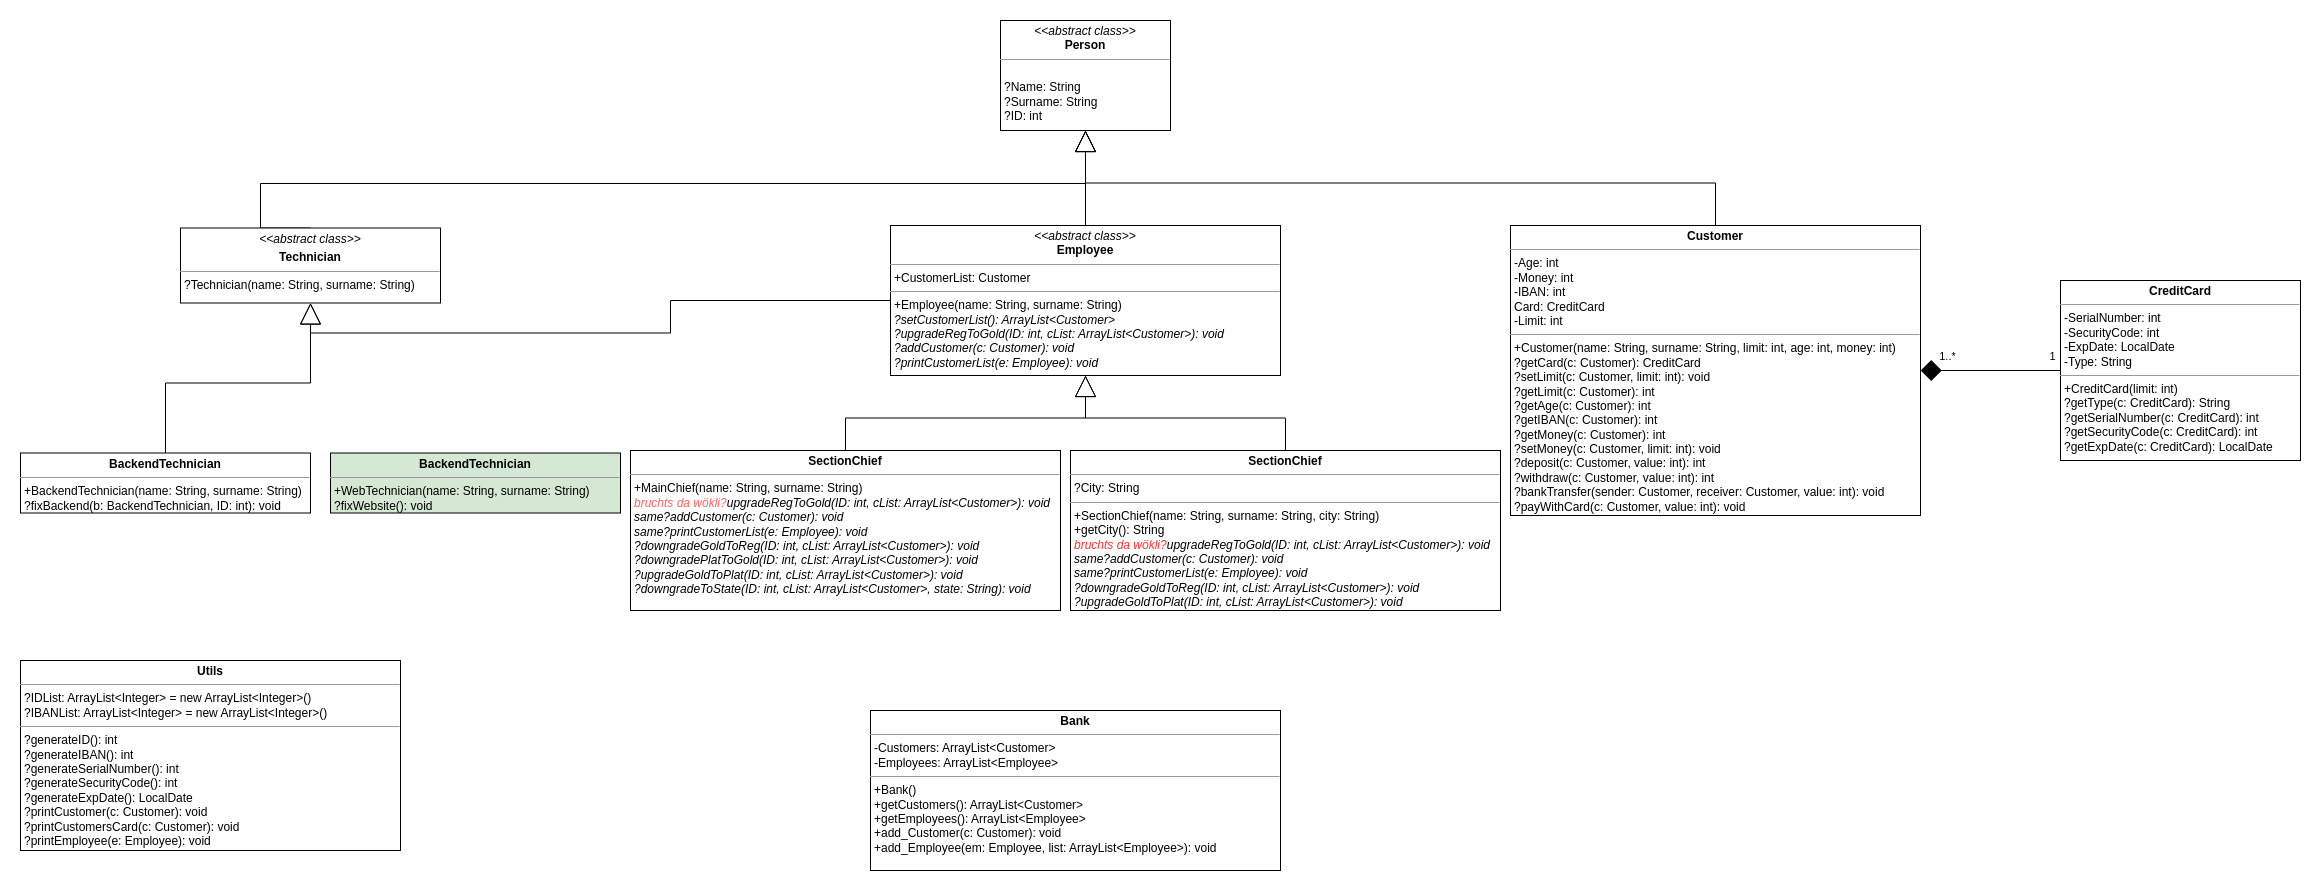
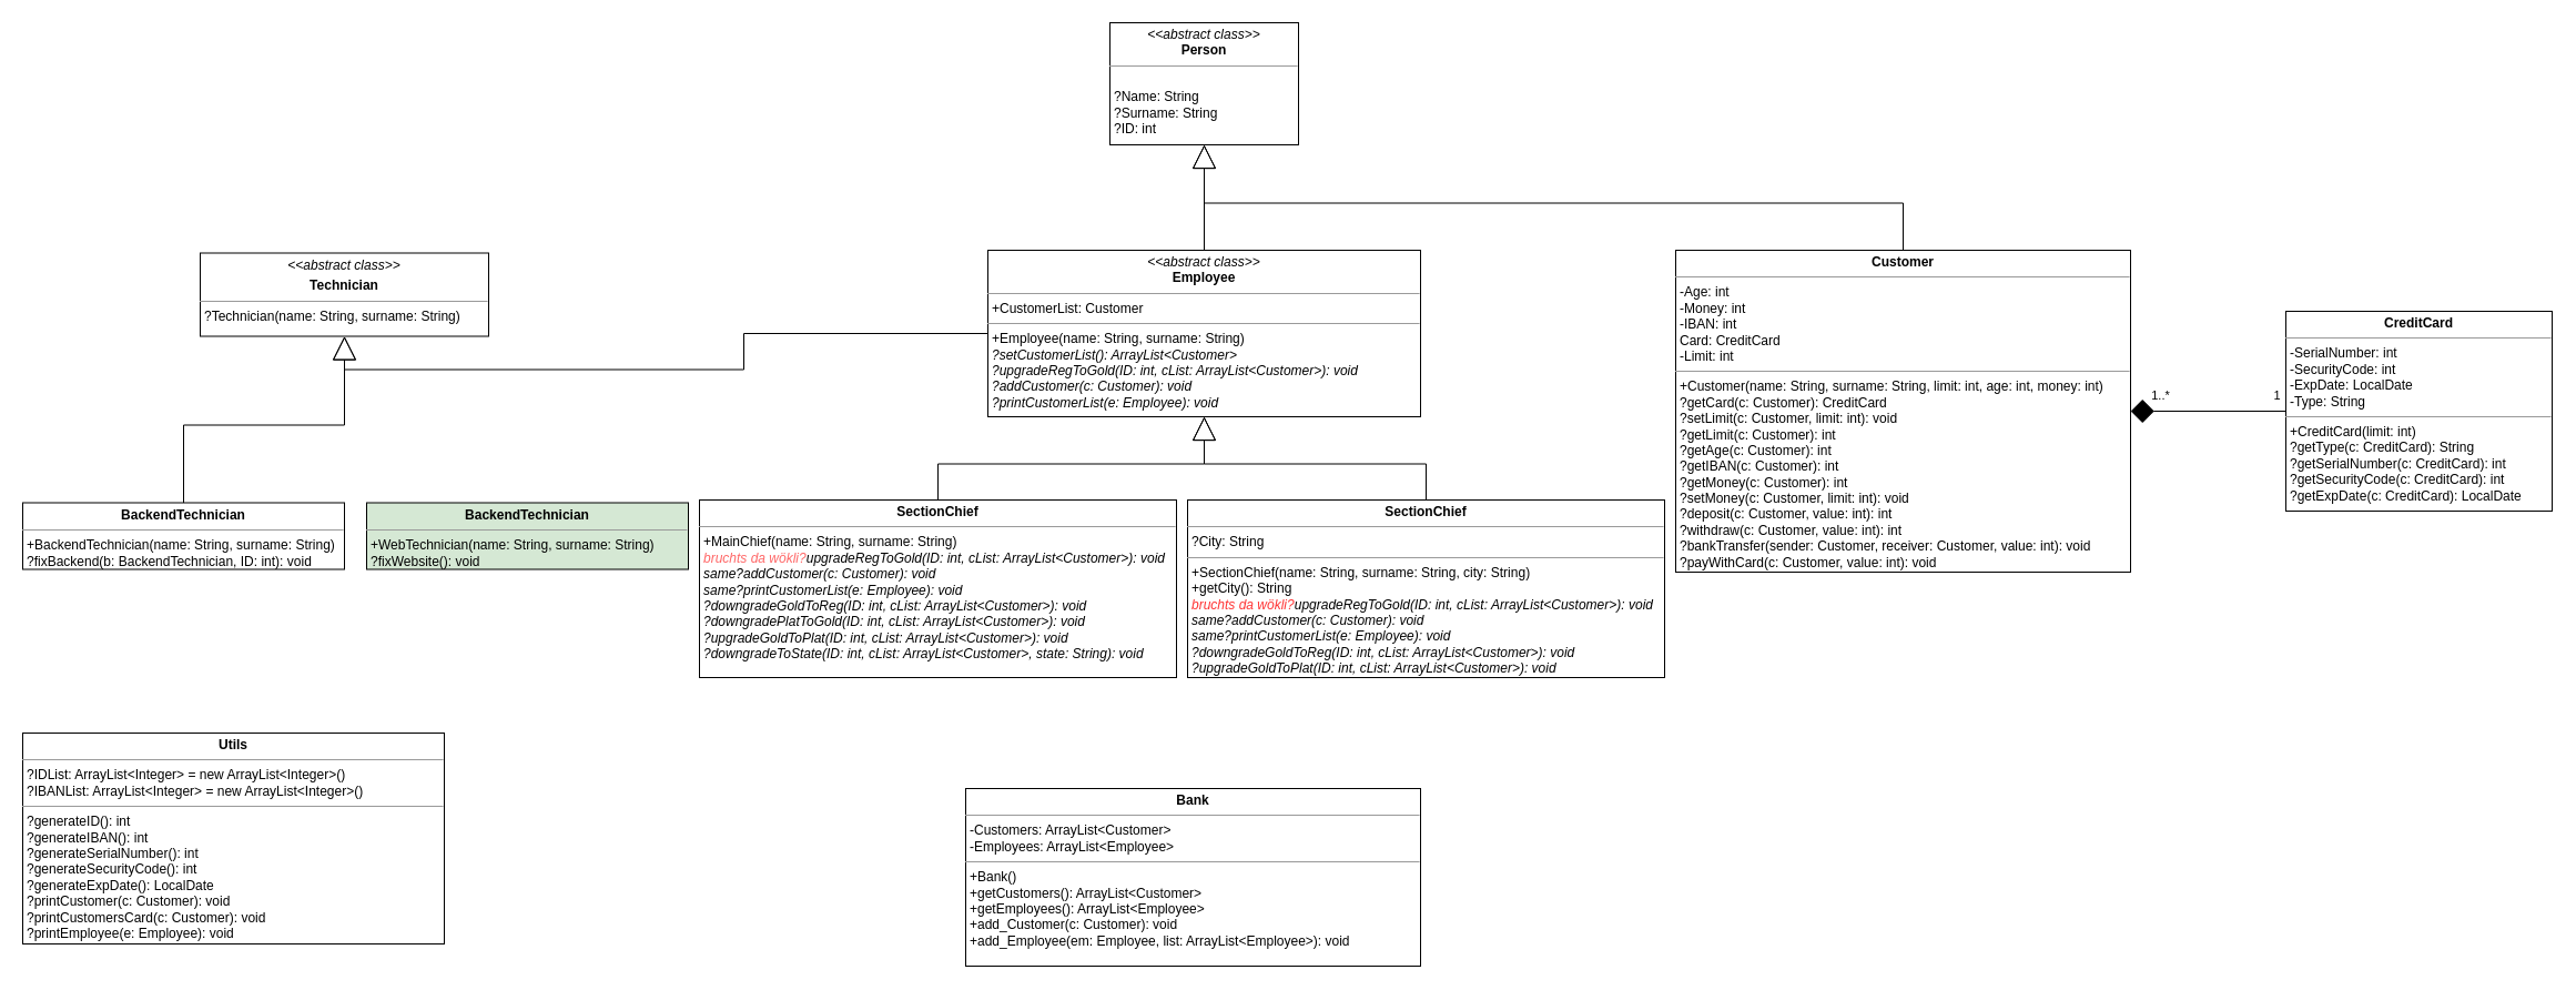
- <mxCell id="2" style="edgeStyle=orthogonalEdgeStyle;rounded=0;orthogonalLoop=1;jettySize=auto;html=1;exitX=0.5;exitY=1;exitDx=0;exitDy=0;entryX=0.5;entryY=0;entryDx=0;entryDy=0;startArrow=block;startFill=0;startSize=19;endArrow=none;endFill=0;" parent="1" source="5" target="17" edge="1"><mxGeometry relative="1" as="geometry"><Array as="points"><mxPoint x="1085" y="183" /><mxPoint x="260" y="183" /></Array></mxGeometry></mxCell>
